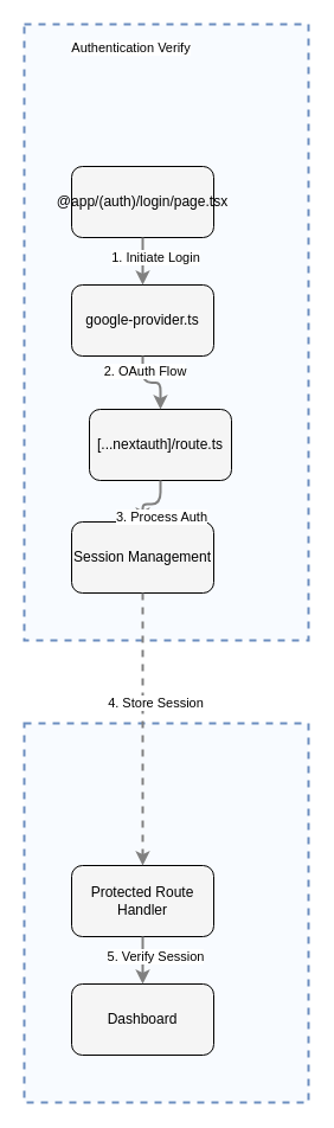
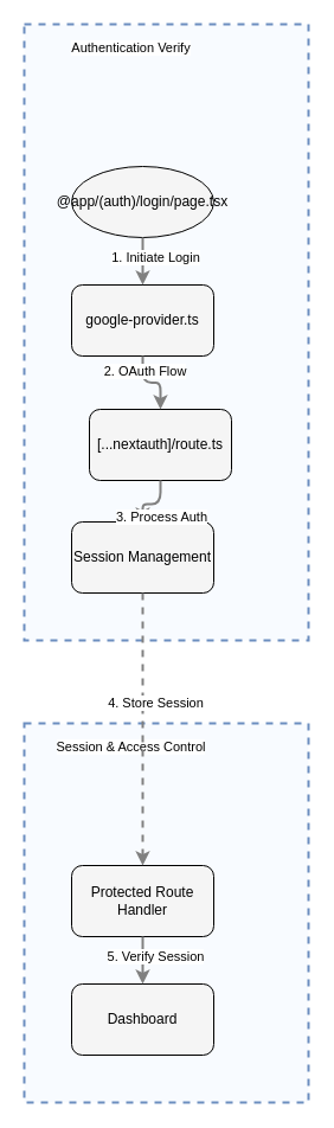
- <mxCell id="8" value="@app/(auth)/login/page.tsx" style="rounded=1;whiteSpace=wrap;html=1;fillColor=#f5f5f5" vertex="1" parent="2"><mxGeometry x="40" y="120" width="120" height="60" as="geometry" /></mxCell>
+ <mxCell id="8" value="@app/(auth)/login/page.tsx" style="ellipse;whiteSpace=wrap;html=1;fillColor=#f5f5f5;" vertex="1" parent="2"><mxGeometry x="40" y="120" width="120" height="60" as="geometry" /></mxCell>
+ <mxCell id="5" value="Session &amp; Access Control" style="edgeLabel;html=1;align=center;verticalAlign=middle;resizable=0;labelBackgroundColor=white;spacing=5" vertex="1" parent="1"><mxGeometry x="28" y="618" width="164" height="24" as="geometry" /></mxCell>
